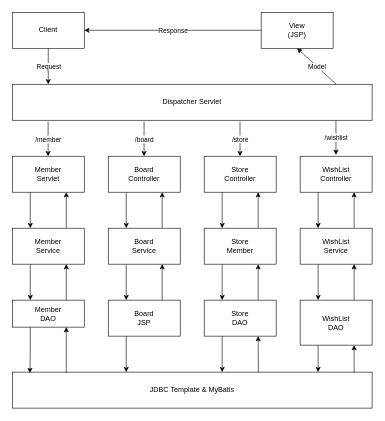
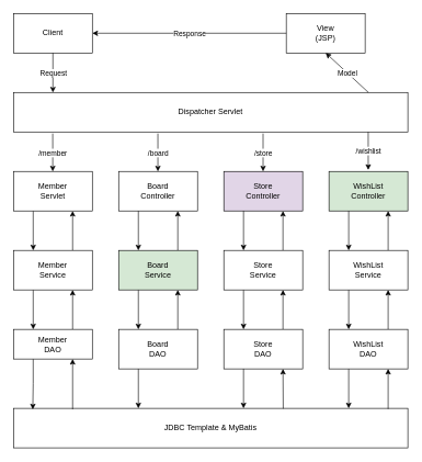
- <mxCell id="17" value="Store&lt;br&gt;Controller" style="rounded=0;whiteSpace=wrap;html=1;" vertex="1" parent="1"><mxGeometry x="340" y="260" width="120" height="60" as="geometry" /></mxCell>
+ <mxCell id="17" value="Store&lt;br&gt;Controller" style="rounded=0;whiteSpace=wrap;html=1;fillColor=#e1d5e7;" vertex="1" parent="1"><mxGeometry x="340" y="260" width="120" height="60" as="geometry" /></mxCell>
- <mxCell id="19" value="WishList&lt;br&gt;Controller" style="rounded=0;whiteSpace=wrap;html=1;" vertex="1" parent="1"><mxGeometry x="500" y="260" width="120" height="60" as="geometry" /></mxCell>
+ <mxCell id="19" value="WishList&lt;br&gt;Controller" style="rounded=0;whiteSpace=wrap;html=1;fillColor=#d5e8d4;" vertex="1" parent="1"><mxGeometry x="500" y="260" width="120" height="60" as="geometry" /></mxCell>
- <mxCell id="38" value="Board&lt;br&gt;Service" style="rounded=0;whiteSpace=wrap;html=1;" vertex="1" parent="1"><mxGeometry x="180" y="380" width="120" height="60" as="geometry" /></mxCell>
+ <mxCell id="38" value="Board&lt;br&gt;Service" style="rounded=0;whiteSpace=wrap;html=1;fillColor=#d5e8d4;" vertex="1" parent="1"><mxGeometry x="180" y="380" width="120" height="60" as="geometry" /></mxCell>
- <mxCell id="43" value="Store&lt;br style=&quot;border-color: var(--border-color);&quot;&gt;Member" style="rounded=0;whiteSpace=wrap;html=1;" vertex="1" parent="1"><mxGeometry x="340" y="380" width="120" height="60" as="geometry" /></mxCell>
+ <mxCell id="43" value="Store&lt;br style=&quot;border-color: var(--border-color);&quot;&gt;Service" style="rounded=0;whiteSpace=wrap;html=1;" vertex="1" parent="1"><mxGeometry x="340" y="380" width="120" height="60" as="geometry" /></mxCell>
- <mxCell id="39" value="Board&lt;br&gt;JSP" style="rounded=0;whiteSpace=wrap;html=1;" vertex="1" parent="1"><mxGeometry x="180" y="500" width="120" height="60" as="geometry" /></mxCell>
+ <mxCell id="39" value="Board&lt;br&gt;DAO" style="rounded=0;whiteSpace=wrap;html=1;" vertex="1" parent="1"><mxGeometry x="180" y="500" width="120" height="60" as="geometry" /></mxCell>
- <mxCell id="52" value="WishList&lt;br&gt;DAO" style="rounded=0;whiteSpace=wrap;html=1;" vertex="1" parent="1"><mxGeometry x="500" y="500" width="120" height="75" as="geometry" /></mxCell>
+ <mxCell id="52" value="WishList&lt;br&gt;DAO" style="rounded=0;whiteSpace=wrap;html=1;" vertex="1" parent="1"><mxGeometry x="500" y="500" width="120" height="60" as="geometry" /></mxCell>
